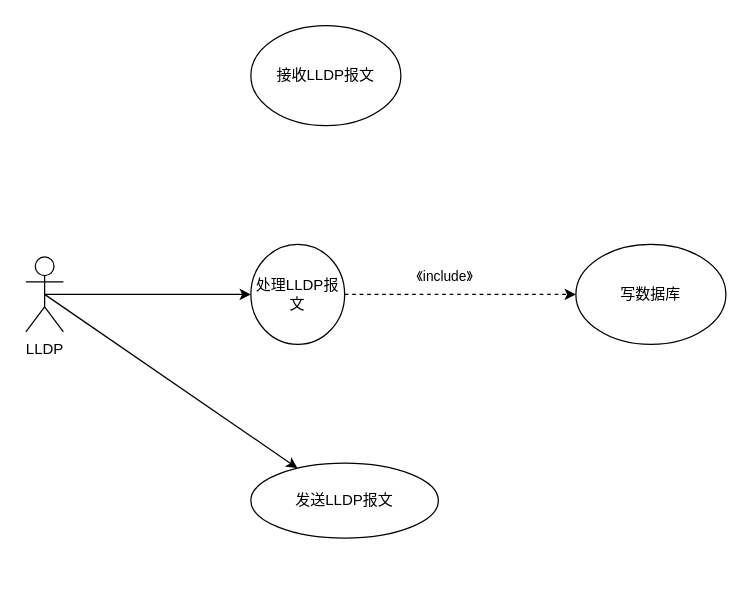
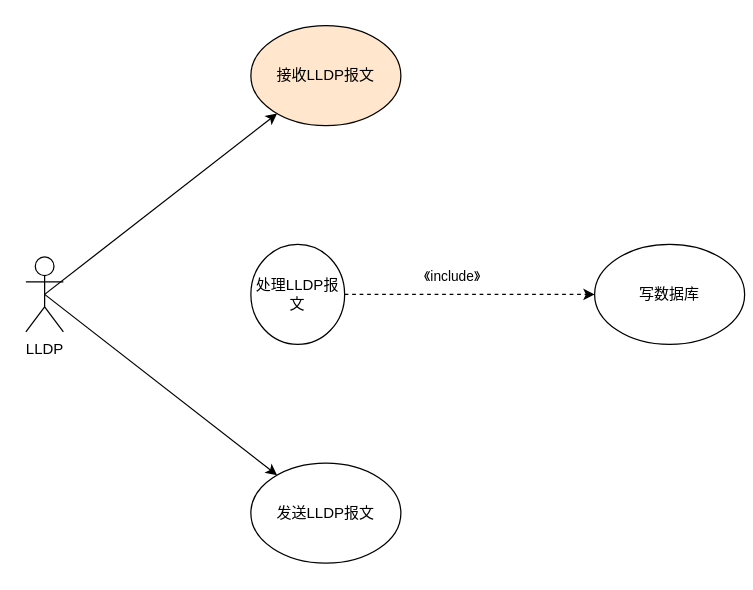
- <mxCell id="5" value="接收LLDP报文" style="ellipse;whiteSpace=wrap;html=1;" vertex="1" parent="1"><mxGeometry x="200" y="20" width="120" height="80" as="geometry" /></mxCell>
+ <mxCell id="5" value="接收LLDP报文" style="ellipse;whiteSpace=wrap;html=1;fillColor=#ffe6cc;" vertex="1" parent="1"><mxGeometry x="200" y="20" width="120" height="80" as="geometry" /></mxCell>
- <mxCell id="2" style="edgeStyle=none;rounded=0;orthogonalLoop=1;jettySize=auto;html=1;exitX=0.5;exitY=0.5;exitDx=0;exitDy=0;exitPerimeter=0;entryX=0;entryY=0.5;entryDx=0;entryDy=0;" edge="1" parent="1" source="4" target="8"><mxGeometry relative="1" as="geometry" /></mxCell>
+ <mxCell id="2" style="edgeStyle=none;rounded=0;orthogonalLoop=1;jettySize=auto;html=1;exitX=0.5;exitY=0.5;exitDx=0;exitDy=0;exitPerimeter=0;" edge="1" parent="1" source="4" target="5"><mxGeometry relative="1" as="geometry" /></mxCell>
- <mxCell id="10" value="写数据库" style="ellipse;whiteSpace=wrap;html=1;" vertex="1" parent="1"><mxGeometry x="460" y="195" width="120" height="80" as="geometry" /></mxCell>
+ <mxCell id="10" value="写数据库" style="ellipse;whiteSpace=wrap;html=1;" vertex="1" parent="1"><mxGeometry x="475" y="195" width="120" height="80" as="geometry" /></mxCell>
- <mxCell id="9" value="发送LLDP报文" style="ellipse;whiteSpace=wrap;html=1;" vertex="1" parent="1"><mxGeometry x="200" y="370" width="150" height="60" as="geometry" /></mxCell>
+ <mxCell id="9" value="发送LLDP报文" style="ellipse;whiteSpace=wrap;html=1;" vertex="1" parent="1"><mxGeometry x="200" y="370" width="120" height="80" as="geometry" /></mxCell>
